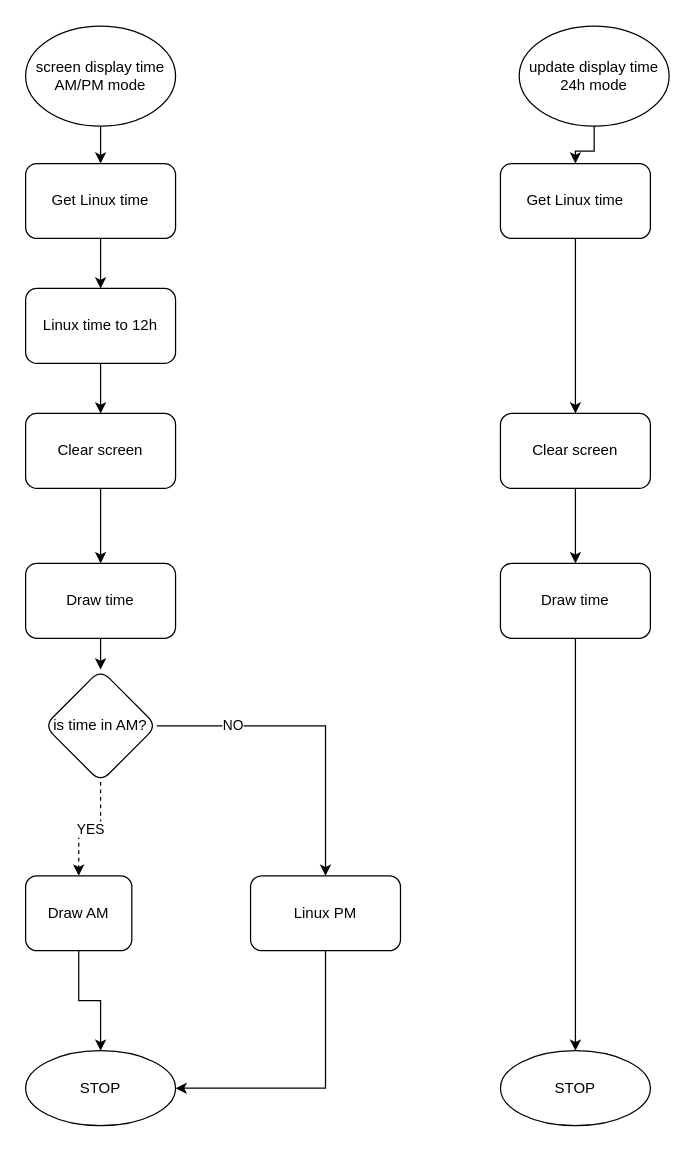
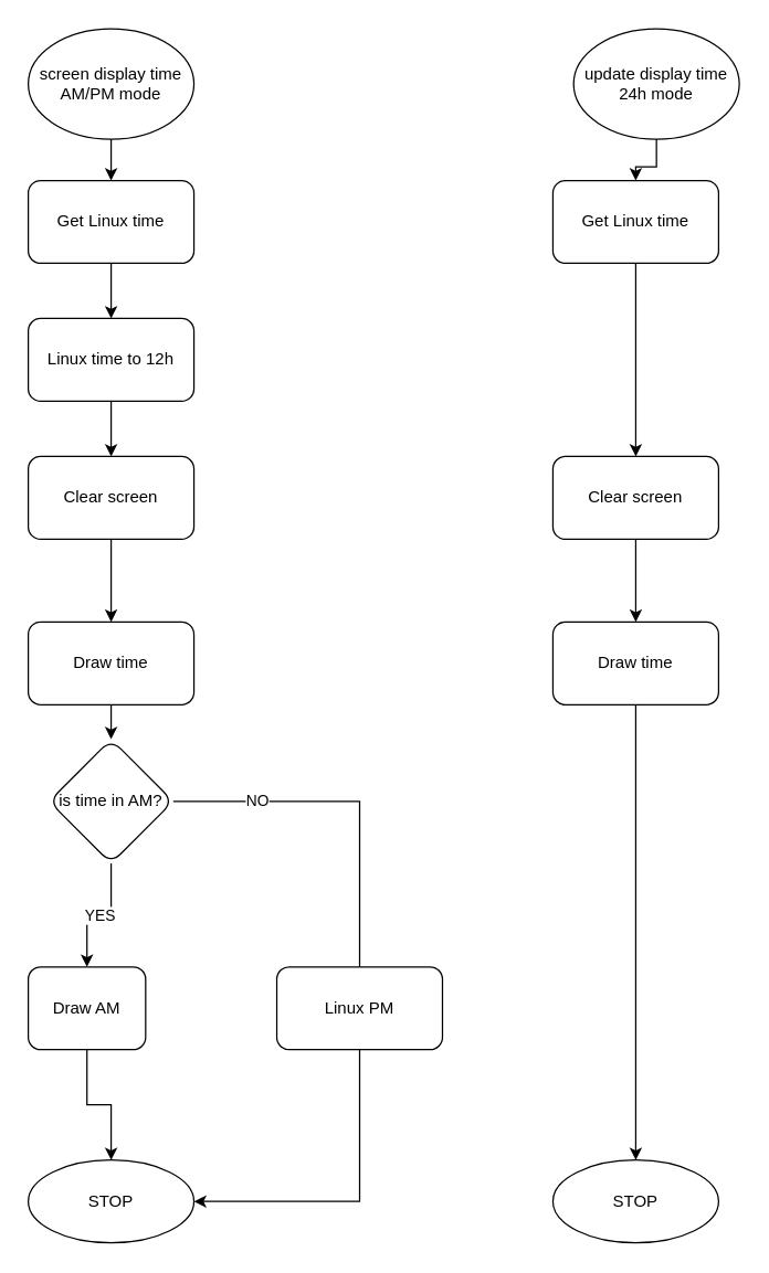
- <mxCell id="12" value="YES" style="edgeStyle=orthogonalEdgeStyle;rounded=0;orthogonalLoop=1;jettySize=auto;html=1;dashed=1;" edge="1" parent="1" source="14" target="16"><mxGeometry relative="1" as="geometry" /></mxCell>
+ <mxCell id="12" value="YES" style="edgeStyle=orthogonalEdgeStyle;rounded=0;orthogonalLoop=1;jettySize=auto;html=1;" edge="1" parent="1" source="14" target="16"><mxGeometry relative="1" as="geometry" /></mxCell>
- <mxCell id="13" value="NO" style="edgeStyle=orthogonalEdgeStyle;rounded=0;orthogonalLoop=1;jettySize=auto;html=1;" edge="1" parent="1" source="14" target="18"><mxGeometry x="-0.522" relative="1" as="geometry"><mxPoint as="offset" /></mxGeometry></mxCell>
+ <mxCell id="13" value="NO" style="edgeStyle=orthogonalEdgeStyle;rounded=0;orthogonalLoop=1;jettySize=auto;html=1;endArrow=none;" edge="1" parent="1" source="14" target="18"><mxGeometry x="-0.522" relative="1" as="geometry"><mxPoint as="offset" /></mxGeometry></mxCell>
